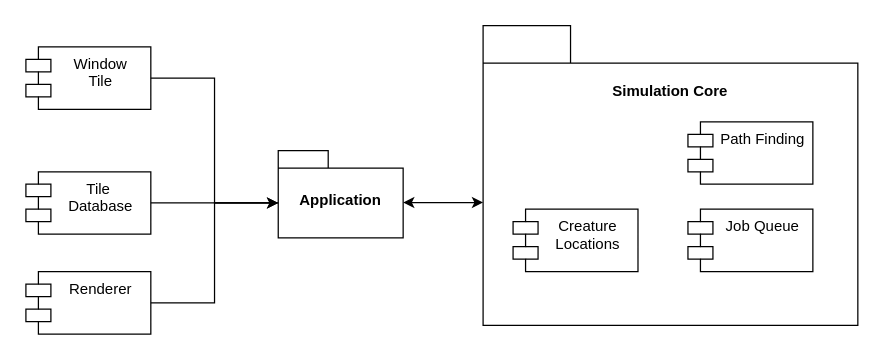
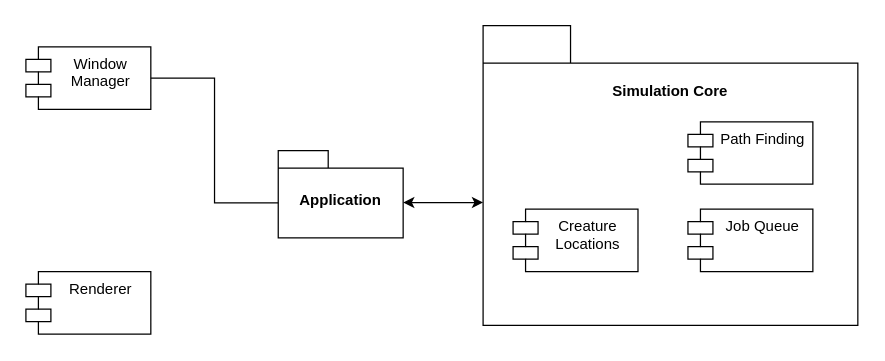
- <mxCell id="4" value="Window&lt;br&gt;Tile" style="shape=module;align=left;spacingLeft=20;align=center;verticalAlign=top;whiteSpace=wrap;html=1;" vertex="1" parent="1"><mxGeometry x="20" y="37" width="100" height="50" as="geometry" /></mxCell>
+ <mxCell id="4" value="Window&lt;br&gt;Manager" style="shape=module;align=left;spacingLeft=20;align=center;verticalAlign=top;whiteSpace=wrap;html=1;" vertex="1" parent="1"><mxGeometry x="20" y="37" width="100" height="50" as="geometry" /></mxCell>
- <mxCell id="3" value="Tile&amp;nbsp;&lt;br&gt;Database" style="shape=module;align=left;spacingLeft=20;align=center;verticalAlign=top;whiteSpace=wrap;html=1;" vertex="1" parent="1"><mxGeometry x="20" y="137" width="100" height="50" as="geometry" /></mxCell>
- <mxCell id="13" style="edgeStyle=orthogonalEdgeStyle;rounded=0;orthogonalLoop=1;jettySize=auto;html=1;entryX=0;entryY=0;entryDx=0;entryDy=42;entryPerimeter=0;" edge="1" parent="1" source="3" target="2"><mxGeometry relative="1" as="geometry" /></mxCell>
- <mxCell id="12" style="edgeStyle=orthogonalEdgeStyle;rounded=0;orthogonalLoop=1;jettySize=auto;html=1;entryX=0;entryY=0;entryDx=0;entryDy=42;entryPerimeter=0;" edge="1" parent="1" source="11" target="2"><mxGeometry relative="1" as="geometry" /></mxCell>
